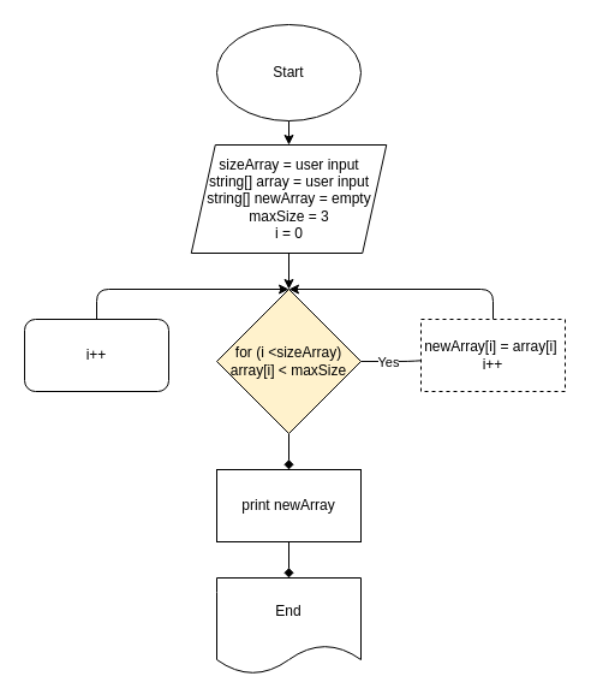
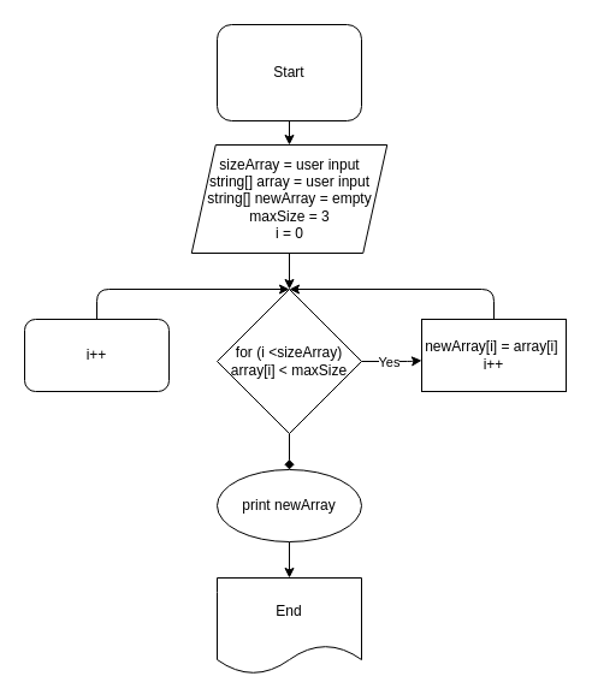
- <mxCell id="3" value="Start" style="ellipse;whiteSpace=wrap;html=1;" parent="1" vertex="1"><mxGeometry x="180" y="20" width="120" height="80" as="geometry" /></mxCell>
+ <mxCell id="3" value="Start" style="whiteSpace=wrap;html=1;rounded=1;" parent="1" vertex="1"><mxGeometry x="180" y="20" width="120" height="80" as="geometry" /></mxCell>
- <mxCell id="10" value="newArray[i] = array[i]&amp;nbsp;&lt;br&gt;i++" style="whiteSpace=wrap;html=1;dashed=1;" vertex="1" parent="1"><mxGeometry x="350" y="265" width="120" height="60" as="geometry" /></mxCell>
+ <mxCell id="10" value="newArray[i] = array[i]&amp;nbsp;&lt;br&gt;i++" style="whiteSpace=wrap;html=1;" vertex="1" parent="1"><mxGeometry x="350" y="265" width="120" height="60" as="geometry" /></mxCell>
- <mxCell id="5" value="" style="edgeStyle=none;html=1;endArrow=none;" edge="1" parent="1" source="8" target="10"><mxGeometry relative="1" as="geometry"><Array as="points"><mxPoint x="300" y="300" /><mxPoint x="340" y="300" /></Array></mxGeometry></mxCell>
+ <mxCell id="5" value="" style="edgeStyle=none;html=1;" edge="1" parent="1" source="8" target="10"><mxGeometry relative="1" as="geometry"><Array as="points"><mxPoint x="300" y="300" /><mxPoint x="340" y="300" /></Array></mxGeometry></mxCell>
- <mxCell id="8" value="for (i &amp;lt;sizeArray)&lt;br&gt;array[i] &amp;lt; maxSize" style="rhombus;whiteSpace=wrap;html=1;fillColor=#fff2cc;" vertex="1" parent="1"><mxGeometry x="180" y="240" width="120" height="120" as="geometry" /></mxCell>
+ <mxCell id="8" value="for (i &amp;lt;sizeArray)&lt;br&gt;array[i] &amp;lt; maxSize" style="rhombus;whiteSpace=wrap;html=1;" vertex="1" parent="1"><mxGeometry x="180" y="240" width="120" height="120" as="geometry" /></mxCell>
- <mxCell id="15" value="print newArray" style="whiteSpace=wrap;html=1;" vertex="1" parent="1"><mxGeometry x="180" y="390" width="120" height="60" as="geometry" /></mxCell>
+ <mxCell id="15" value="print newArray" style="ellipse;whiteSpace=wrap;html=1;" vertex="1" parent="1"><mxGeometry x="180" y="390" width="120" height="60" as="geometry" /></mxCell>
- <mxCell id="14" value="" style="edgeStyle=none;html=1;endArrow=diamond;" edge="1" parent="1" source="15" target="16"><mxGeometry relative="1" as="geometry" /></mxCell>
+ <mxCell id="14" value="" style="edgeStyle=none;html=1;" edge="1" parent="1" source="15" target="16"><mxGeometry relative="1" as="geometry" /></mxCell>
